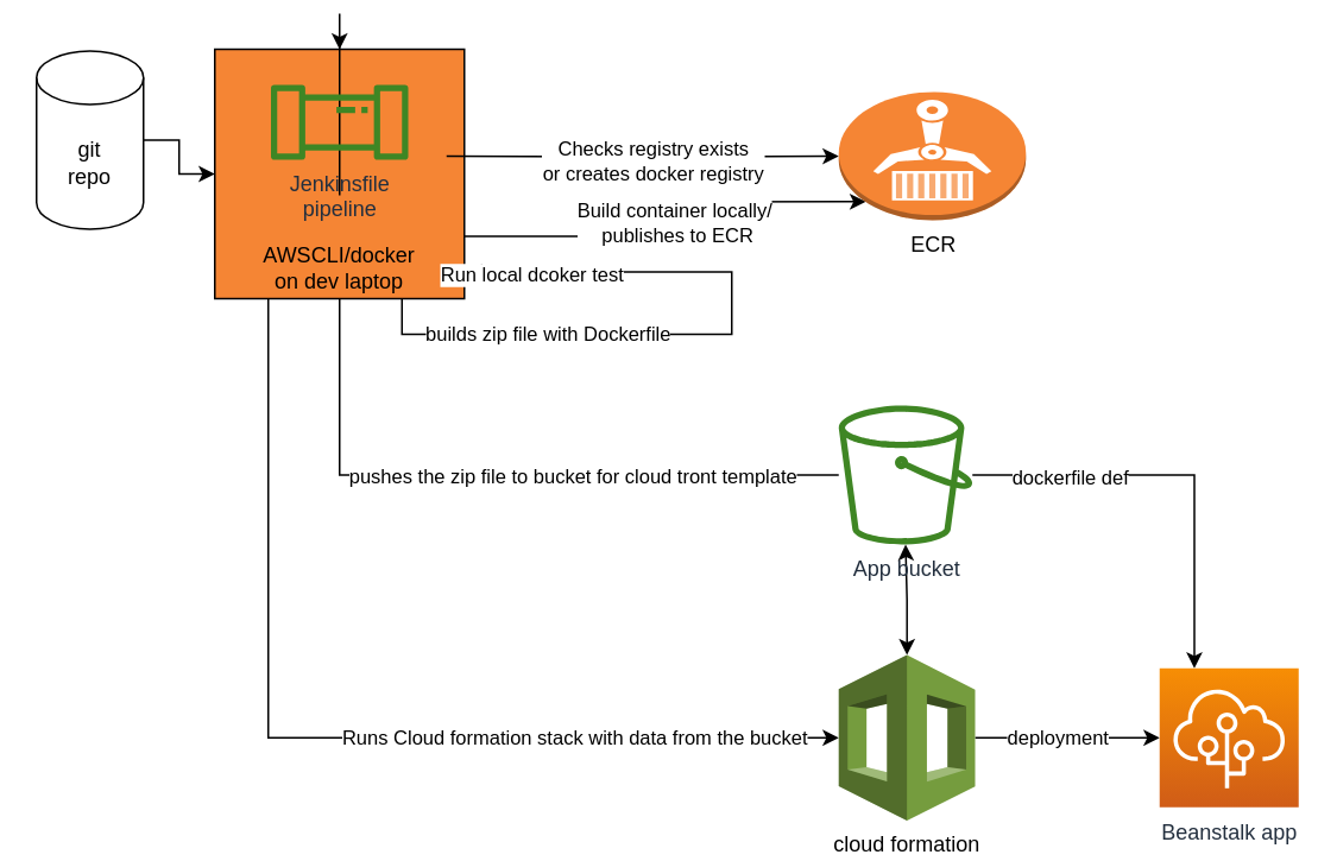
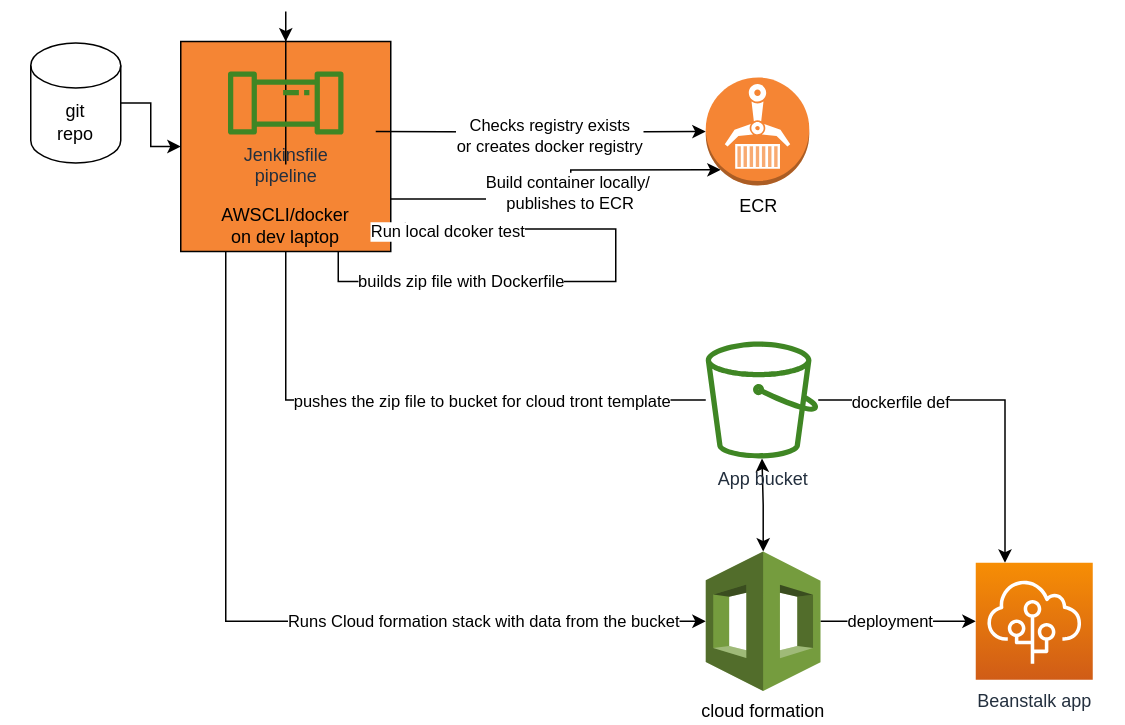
- <mxCell id="10" value="git&lt;br&gt;repo" style="shape=cylinder3;whiteSpace=wrap;html=1;boundedLbl=1;backgroundOutline=1;size=15;" vertex="1" parent="1"><mxGeometry x="20" y="21" width="60" height="100" as="geometry" /></mxCell>
+ <mxCell id="10" value="git&lt;br&gt;repo" style="shape=cylinder3;whiteSpace=wrap;html=1;boundedLbl=1;backgroundOutline=1;size=15;" vertex="1" parent="1"><mxGeometry x="20" y="21" width="60" height="80" as="geometry" /></mxCell>
- <mxCell id="15" value="ECR" style="outlineConnect=0;dashed=0;verticalLabelPosition=bottom;verticalAlign=top;align=center;html=1;shape=mxgraph.aws3.ecr;fillColor=#F58534;gradientColor=none;" vertex="1" parent="1"><mxGeometry x="470" y="44" width="105" height="72" as="geometry" /></mxCell>
+ <mxCell id="15" value="ECR" style="outlineConnect=0;dashed=0;verticalLabelPosition=bottom;verticalAlign=top;align=center;html=1;shape=mxgraph.aws3.ecr;fillColor=#F58534;gradientColor=none;" vertex="1" parent="1"><mxGeometry x="470" y="44" width="69" height="72" as="geometry" /></mxCell>
